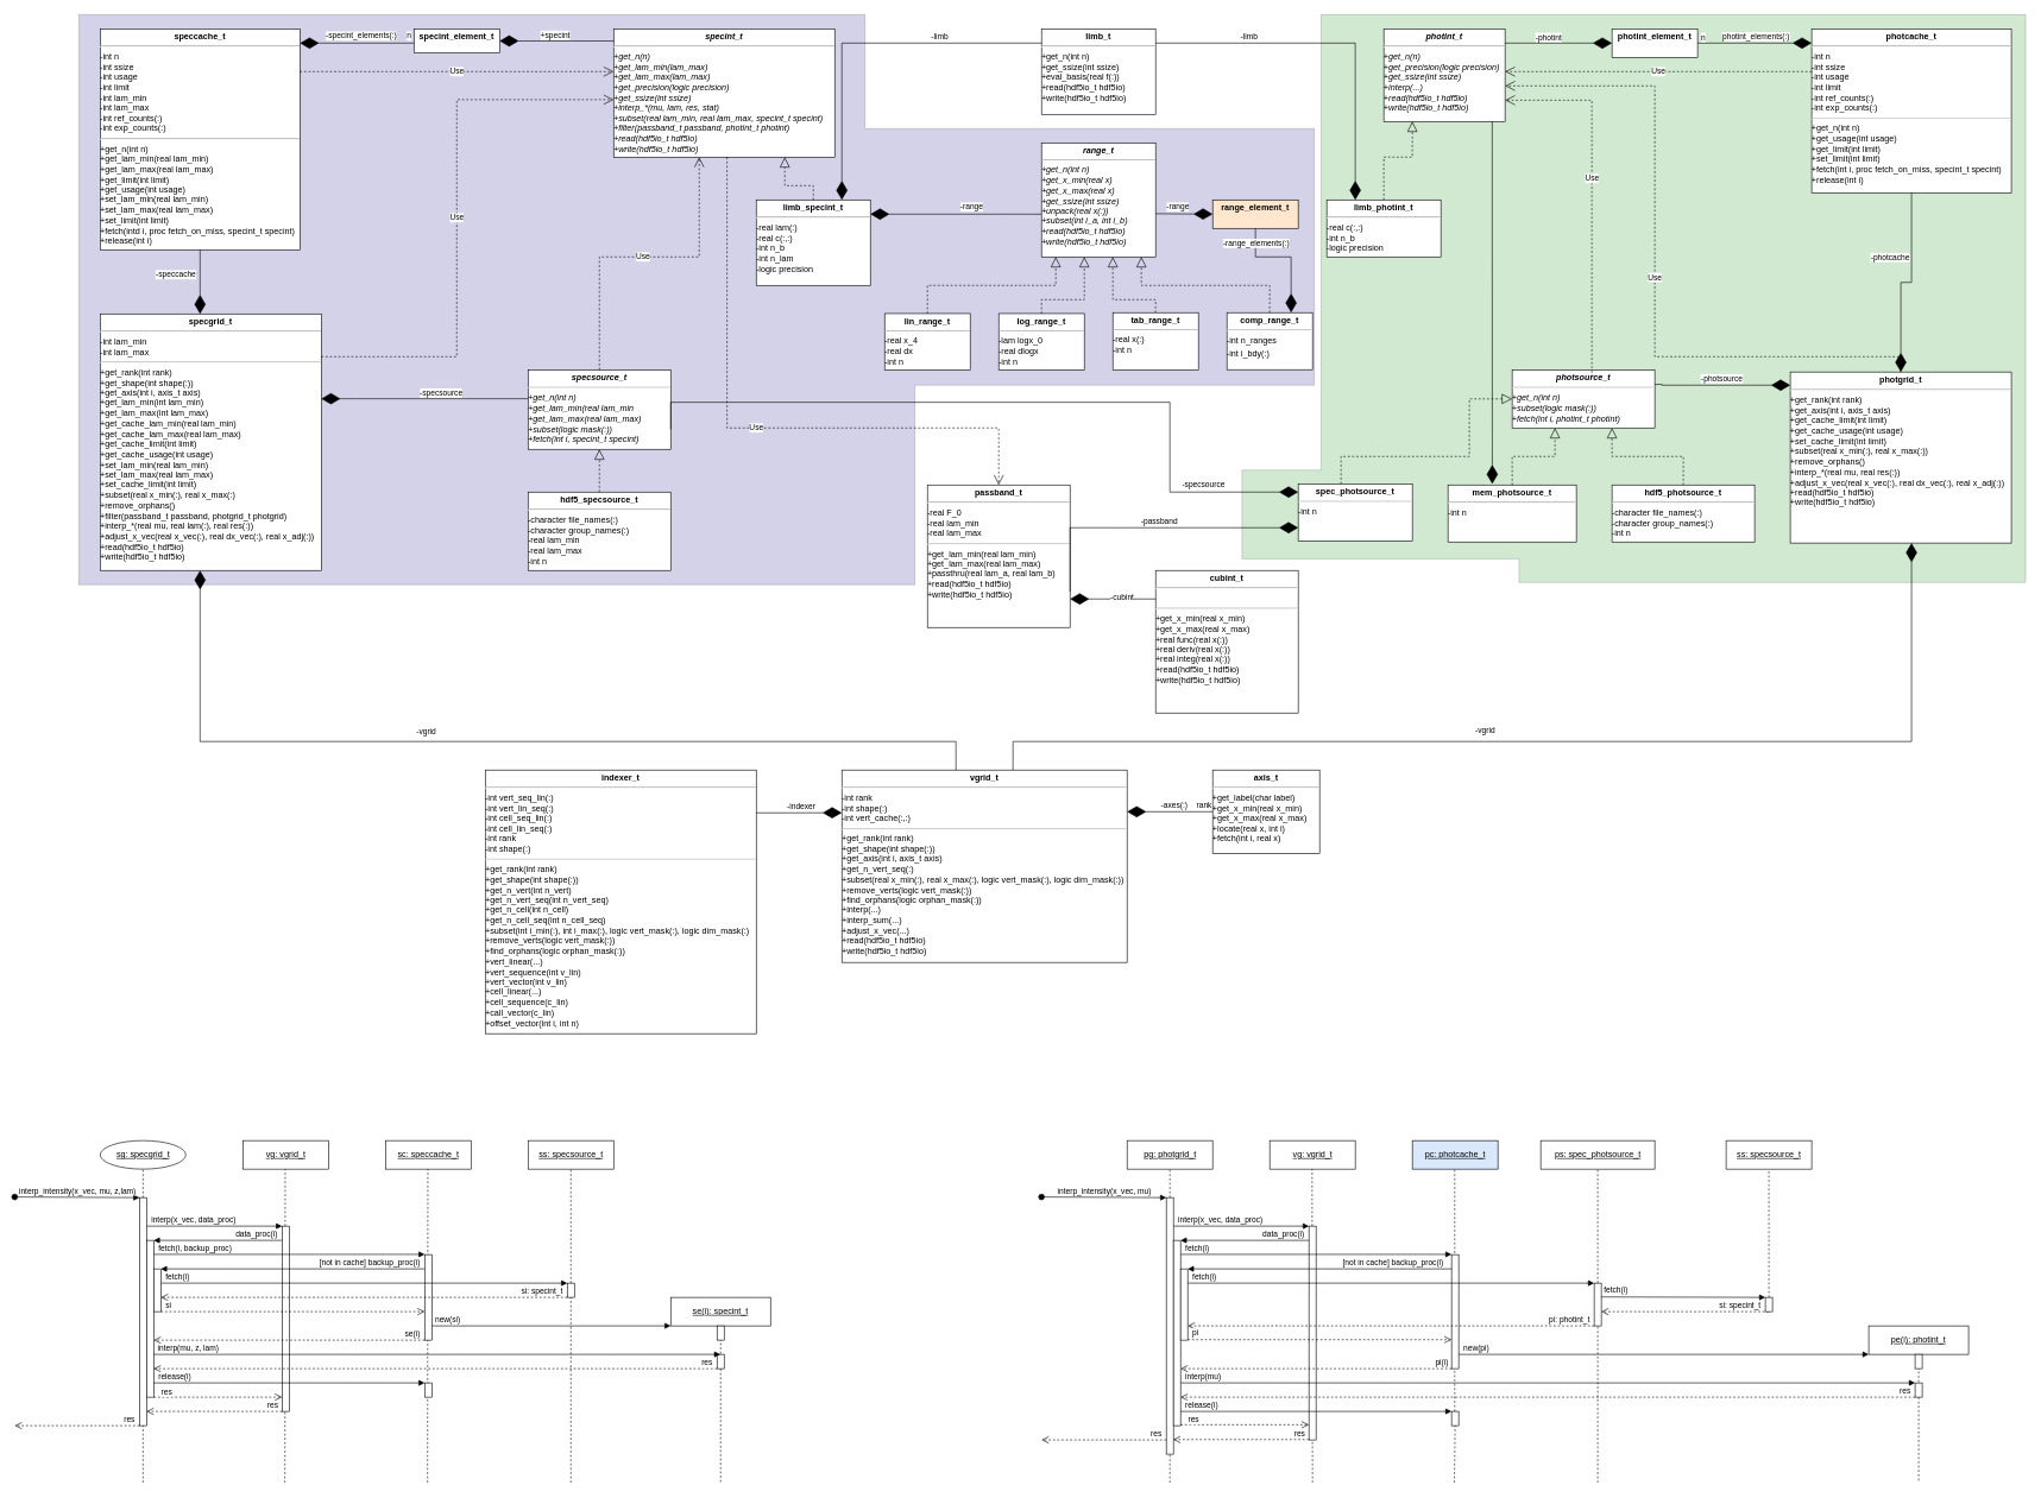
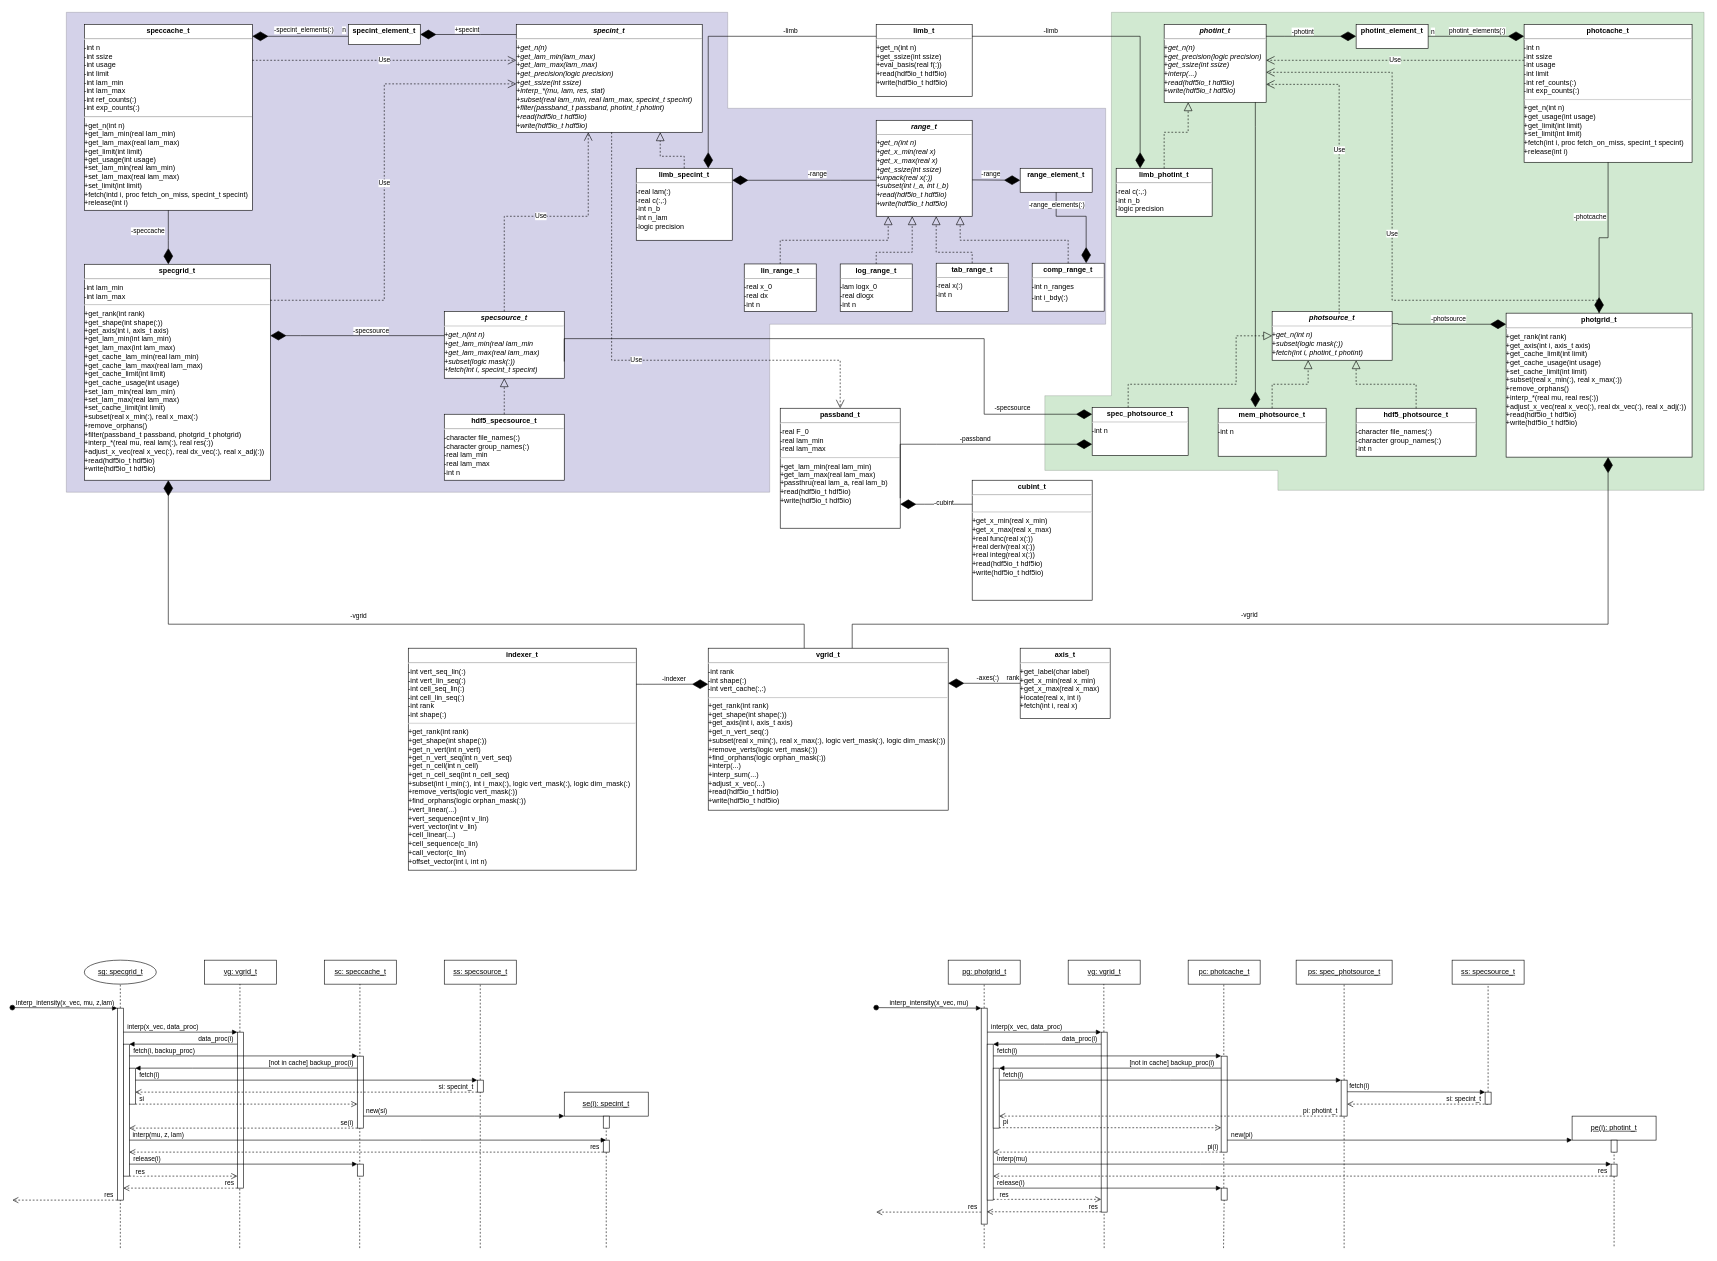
- <mxCell id="152" value="&lt;p style=&quot;margin: 0px ; margin-top: 4px ; text-align: center&quot;&gt;&lt;/p&gt;&lt;div style=&quot;height: 2px&quot;&gt;&lt;div style=&quot;text-align: center&quot;&gt;&lt;b&gt;range_element_t&lt;/b&gt;&lt;/div&gt;&lt;br&gt;&lt;/div&gt;" style="verticalAlign=top;align=left;overflow=fill;fontSize=12;fontFamily=Helvetica;html=1;fillColor=#ffe6cc;" parent="1" vertex="1"><mxGeometry x="1700" y="280" width="120" height="40" as="geometry" /></mxCell>
+ <mxCell id="152" value="&lt;p style=&quot;margin: 0px ; margin-top: 4px ; text-align: center&quot;&gt;&lt;/p&gt;&lt;div style=&quot;height: 2px&quot;&gt;&lt;div style=&quot;text-align: center&quot;&gt;&lt;b&gt;range_element_t&lt;/b&gt;&lt;/div&gt;&lt;br&gt;&lt;/div&gt;" style="verticalAlign=top;align=left;overflow=fill;fontSize=12;fontFamily=Helvetica;html=1;" parent="1" vertex="1"><mxGeometry x="1700" y="280" width="120" height="40" as="geometry" /></mxCell>
- <mxCell id="33" value="&lt;p style=&quot;margin: 0px ; margin-top: 4px ; text-align: center&quot;&gt;&lt;b&gt;lin_range_t&lt;/b&gt;&lt;/p&gt;&lt;hr size=&quot;1&quot;&gt;&lt;div style=&quot;height: 2px&quot;&gt;-real x_4&lt;br&gt;-real dx&lt;br&gt;-int n&lt;/div&gt;" style="verticalAlign=top;align=left;overflow=fill;fontSize=12;fontFamily=Helvetica;html=1;" parent="1" vertex="1"><mxGeometry x="1240" y="439.5" width="120" height="79" as="geometry" /></mxCell>
+ <mxCell id="33" value="&lt;p style=&quot;margin: 0px ; margin-top: 4px ; text-align: center&quot;&gt;&lt;b&gt;lin_range_t&lt;/b&gt;&lt;/p&gt;&lt;hr size=&quot;1&quot;&gt;&lt;div style=&quot;height: 2px&quot;&gt;-real x_0&lt;br&gt;-real dx&lt;br&gt;-int n&lt;/div&gt;" style="verticalAlign=top;align=left;overflow=fill;fontSize=12;fontFamily=Helvetica;html=1;" parent="1" vertex="1"><mxGeometry x="1240" y="439.5" width="120" height="79" as="geometry" /></mxCell>
- <mxCell id="113" value="&lt;u&gt;pc: photcache_t&lt;/u&gt;" style="html=1;fontColor=none;fillColor=#dae8fc;" parent="1" vertex="1"><mxGeometry x="1980" y="1600" width="120" height="40" as="geometry" /></mxCell>
+ <mxCell id="113" value="&lt;u&gt;pc: photcache_t&lt;/u&gt;" style="html=1;fontColor=none;fillColor=#FFFFFF;" parent="1" vertex="1"><mxGeometry x="1980" y="1600" width="120" height="40" as="geometry" /></mxCell>
